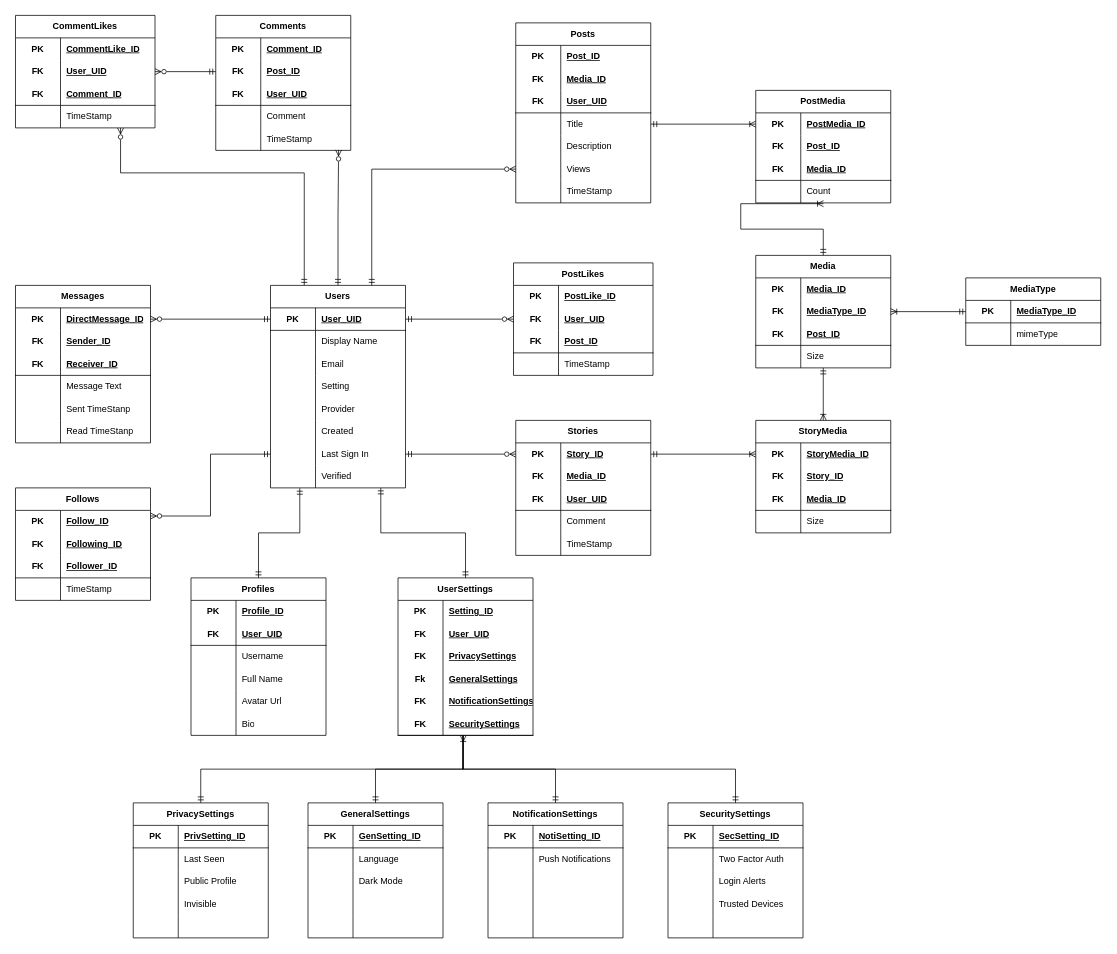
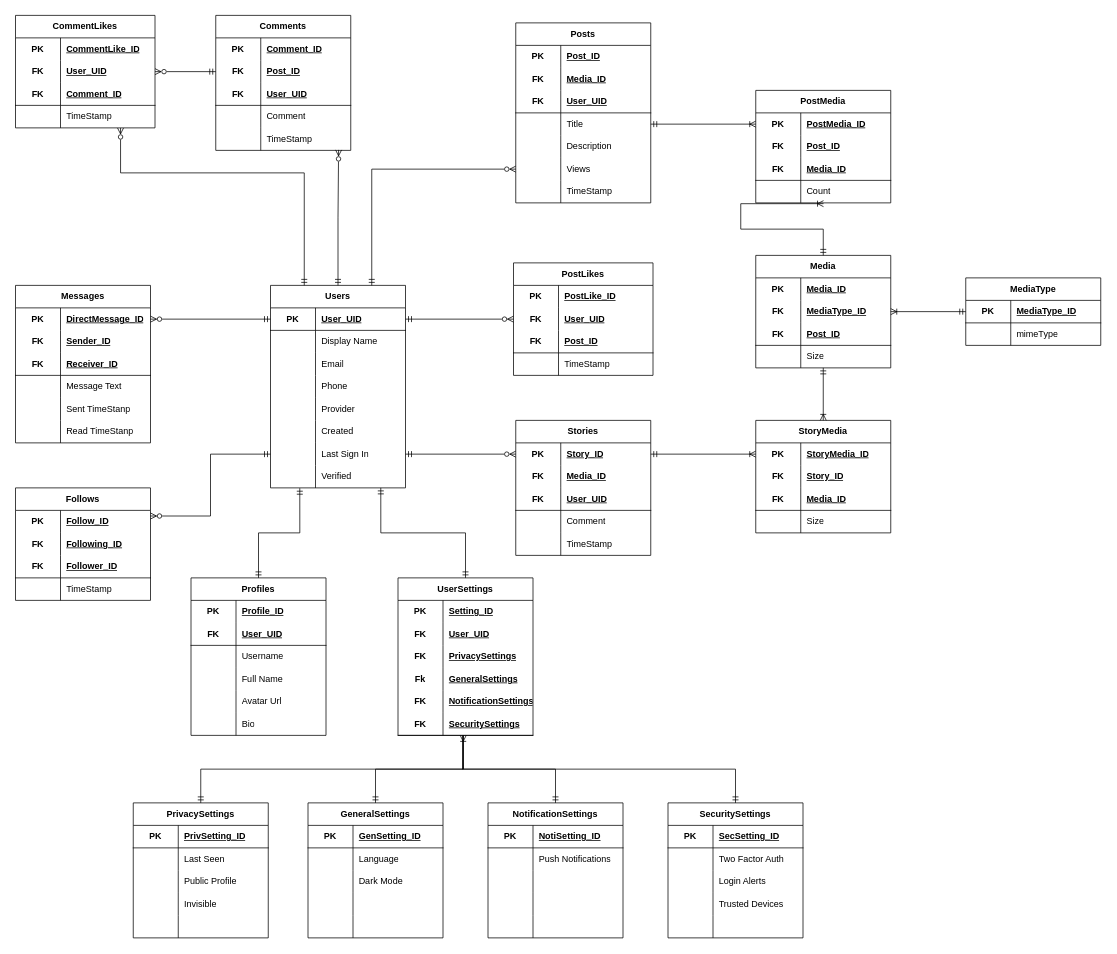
- <mxCell id="15" value="Setting" style="shape=partialRectangle;connectable=0;fillColor=none;top=0;left=0;bottom=0;right=0;align=left;spacingLeft=6;overflow=hidden;html=1;whiteSpace=wrap;" vertex="1" parent="13"><mxGeometry x="60" width="120" height="30" as="geometry"><mxRectangle width="120" height="30" as="alternateBounds" /></mxGeometry></mxCell>
+ <mxCell id="15" value="Phone" style="shape=partialRectangle;connectable=0;fillColor=none;top=0;left=0;bottom=0;right=0;align=left;spacingLeft=6;overflow=hidden;html=1;whiteSpace=wrap;" vertex="1" parent="13"><mxGeometry x="60" width="120" height="30" as="geometry"><mxRectangle width="120" height="30" as="alternateBounds" /></mxGeometry></mxCell>
